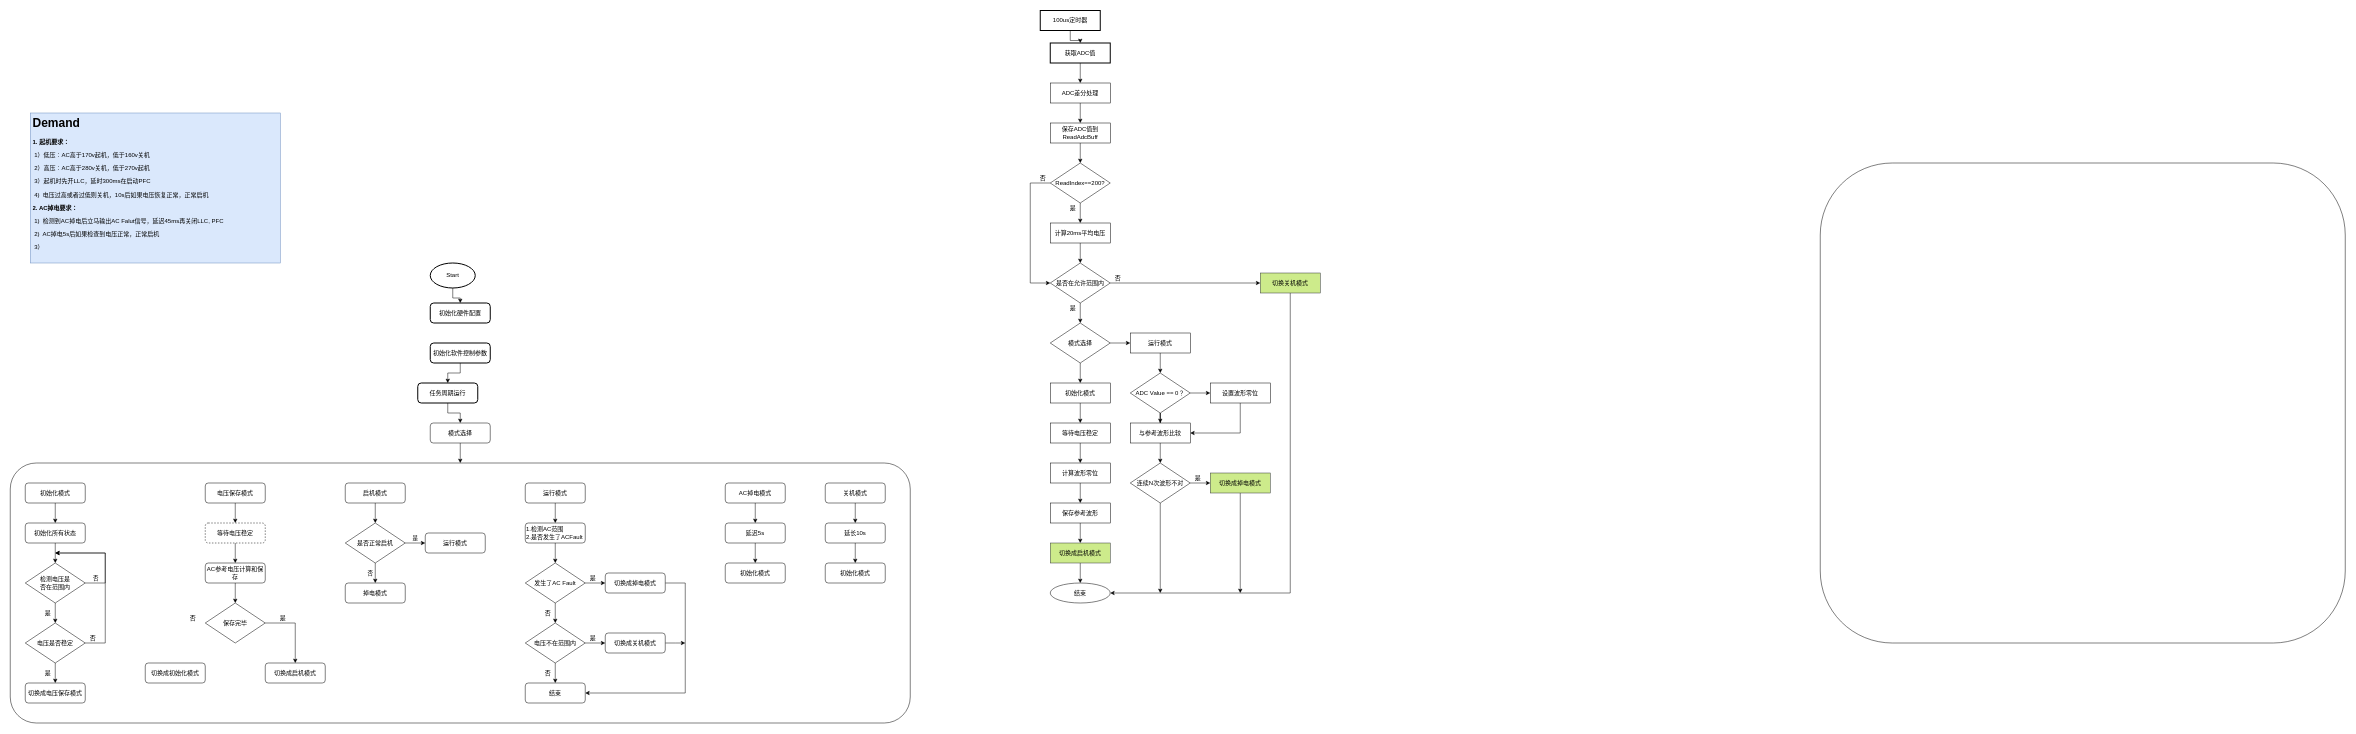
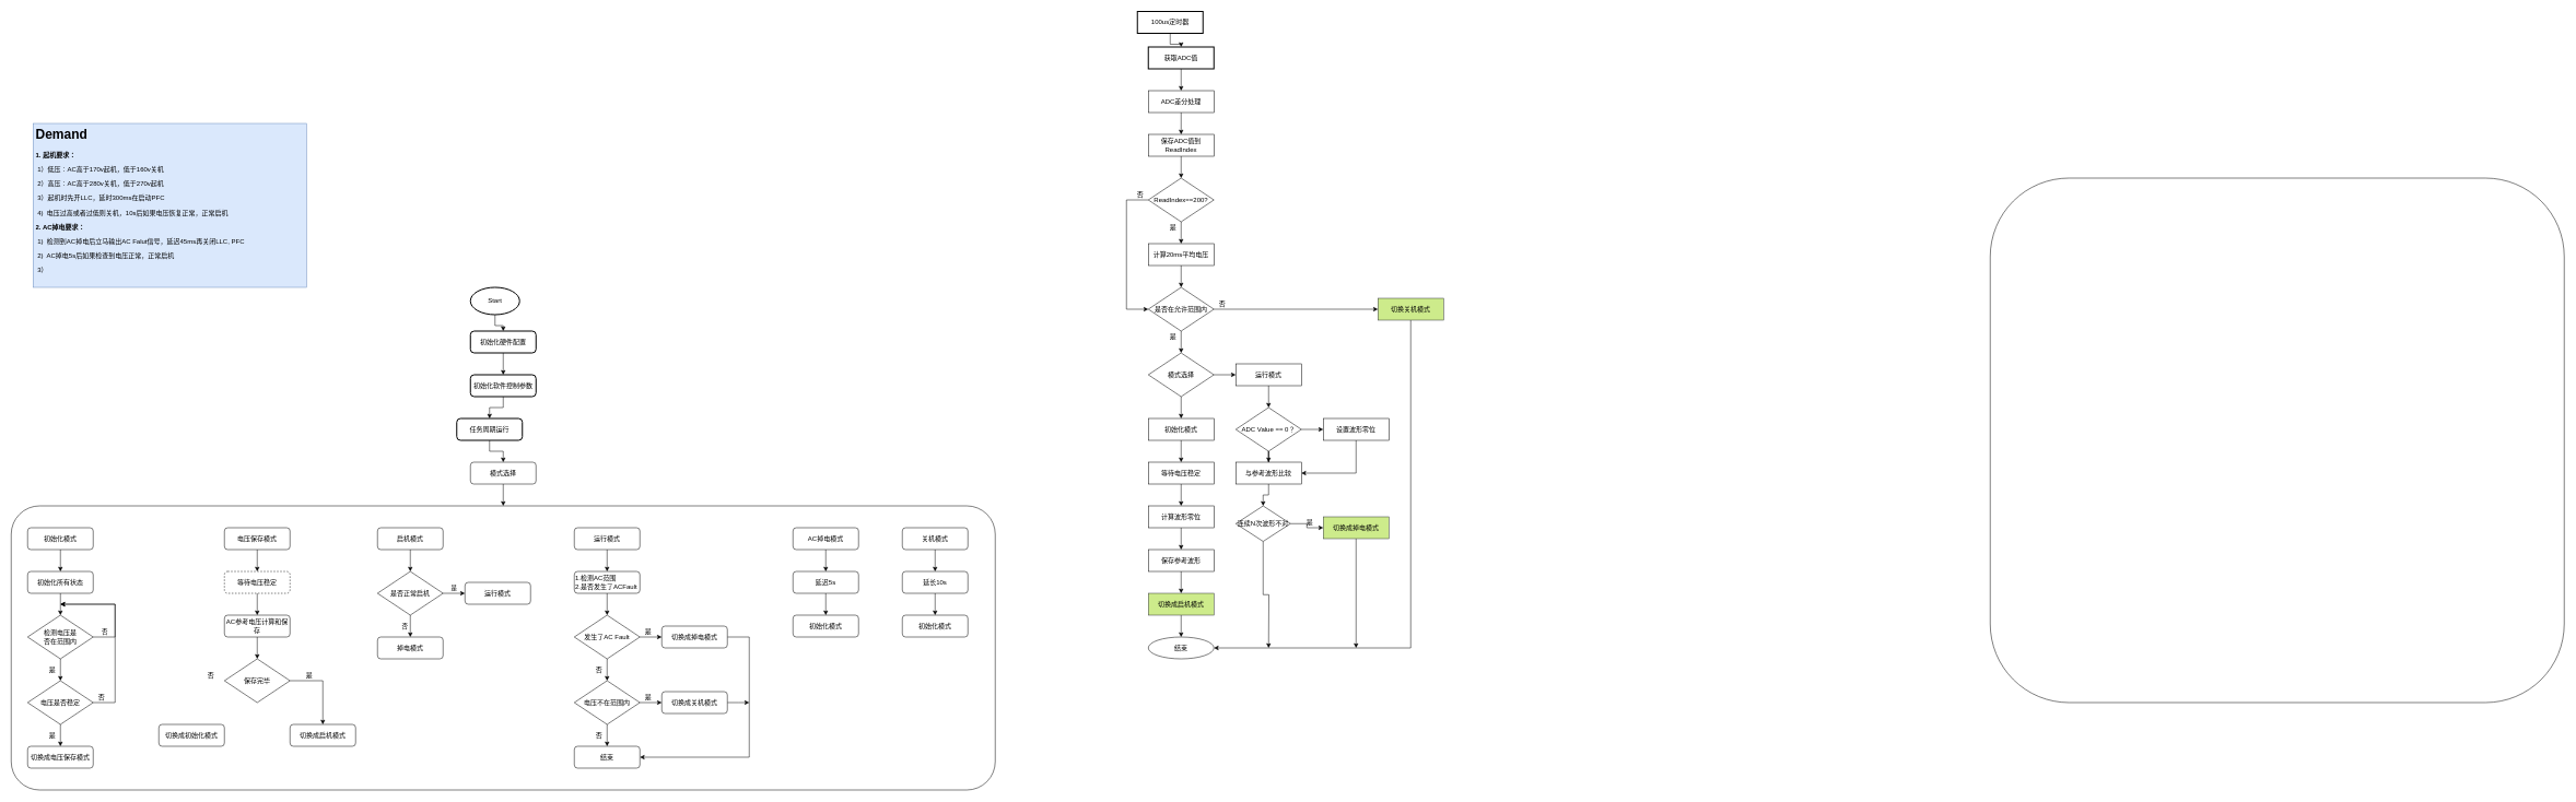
- <mxCell id="120" value="&lt;span&gt;保存ADC值到&lt;/span&gt;&lt;br&gt;&lt;span&gt;ReadAdcBuff&lt;/span&gt;" style="whiteSpace=wrap;html=1;rounded=0;fillColor=#ffffff;" vertex="1" parent="1"><mxGeometry x="2100" y="245" width="120" height="40" as="geometry" /></mxCell>
+ <mxCell id="120" value="&lt;span&gt;保存ADC值到&lt;/span&gt;&lt;br&gt;&lt;span&gt;ReadIndex&lt;/span&gt;" style="whiteSpace=wrap;html=1;rounded=0;fillColor=#ffffff;" vertex="1" parent="1"><mxGeometry x="2100" y="245" width="120" height="40" as="geometry" /></mxCell>
+ <mxCell id="5" value="" style="edgeStyle=orthogonalEdgeStyle;rounded=0;orthogonalLoop=1;jettySize=auto;html=1;" edge="1" parent="1" source="6" target="8"><mxGeometry relative="1" as="geometry" /></mxCell>
- <mxCell id="105" value="连续N次波形不对" style="rhombus;whiteSpace=wrap;html=1;fillColor=#ffffff;" vertex="1" parent="1"><mxGeometry x="2260" y="925" width="120" height="80" as="geometry" /></mxCell>
+ <mxCell id="105" value="连续N次波形不对" style="rhombus;whiteSpace=wrap;html=1;fillColor=#ffffff;" vertex="1" parent="1"><mxGeometry x="2260" y="925" width="100" height="65" as="geometry" /></mxCell>
